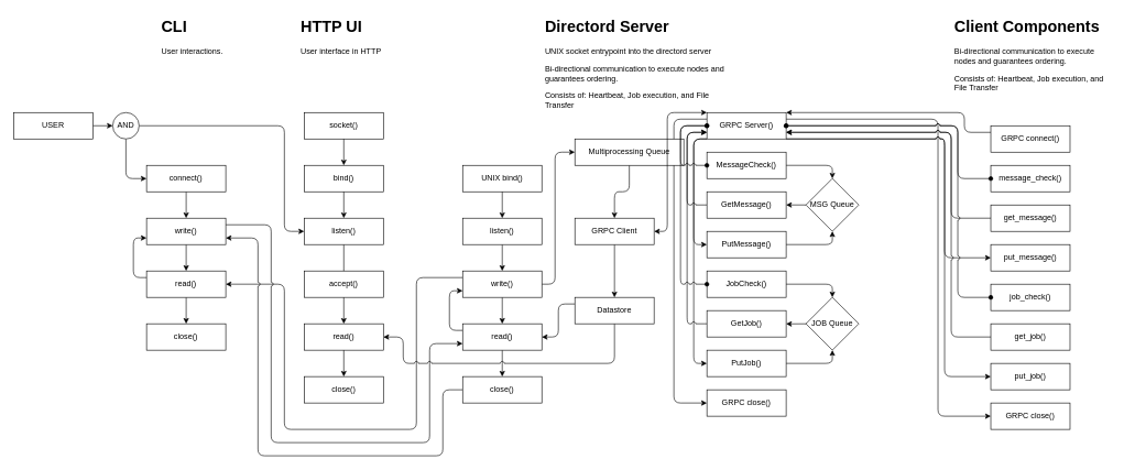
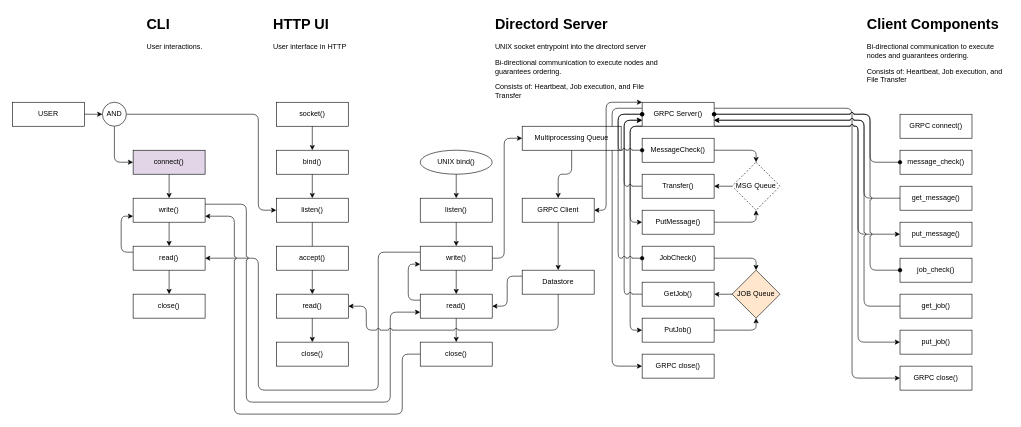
- <mxCell id="102" style="edgeStyle=orthogonalEdgeStyle;rounded=1;jumpStyle=arc;orthogonalLoop=1;jettySize=auto;html=1;exitX=0;exitY=0.25;exitDx=0;exitDy=0;entryX=1;entryY=0;entryDx=0;entryDy=0;startArrow=none;startFill=0;endArrow=classic;endFill=1;" edge="1" parent="1" source="103" target="25"><mxGeometry relative="1" as="geometry"><Array as="points"><mxPoint x="1460" y="200" /><mxPoint x="1460" y="170" /></Array></mxGeometry></mxCell>
- <mxCell id="15" value="connect()" style="rounded=0;whiteSpace=wrap;html=1;" parent="1" vertex="1"><mxGeometry x="221.25" y="250" width="120" height="40" as="geometry" /></mxCell>
+ <mxCell id="15" value="connect()" style="rounded=0;whiteSpace=wrap;html=1;fillColor=#e1d5e7;" parent="1" vertex="1"><mxGeometry x="221.25" y="250" width="120" height="40" as="geometry" /></mxCell>
- <mxCell id="66" value="UNIX bind()" style="rounded=0;whiteSpace=wrap;html=1;" parent="1" vertex="1"><mxGeometry x="700" y="250" width="120" height="40" as="geometry" /></mxCell>
+ <mxCell id="66" value="UNIX bind()" style="ellipse;whiteSpace=wrap;html=1;" parent="1" vertex="1"><mxGeometry x="700" y="250" width="120" height="40" as="geometry" /></mxCell>
- <mxCell id="27" value="GetMessage()" style="rounded=0;whiteSpace=wrap;html=1;fontStyle=0" parent="1" vertex="1"><mxGeometry x="1070" y="290" width="120" height="40" as="geometry" /></mxCell>
+ <mxCell id="27" value="Transfer()" style="rounded=0;whiteSpace=wrap;html=1;fontStyle=0" parent="1" vertex="1"><mxGeometry x="1070" y="290" width="120" height="40" as="geometry" /></mxCell>
- <mxCell id="90" value="MSG Queue" style="rhombus;whiteSpace=wrap;html=1;" vertex="1" parent="1"><mxGeometry x="1220" y="270" width="80" height="80" as="geometry" /></mxCell>
+ <mxCell id="90" value="MSG Queue" style="rhombus;whiteSpace=wrap;html=1;dashed=1;" vertex="1" parent="1"><mxGeometry x="1220" y="270" width="80" height="80" as="geometry" /></mxCell>
- <mxCell id="97" value="JOB Queue" style="rhombus;whiteSpace=wrap;html=1;" vertex="1" parent="1"><mxGeometry x="1220" y="450" width="80" height="80" as="geometry" /></mxCell>
+ <mxCell id="97" value="JOB Queue" style="rhombus;whiteSpace=wrap;html=1;fillColor=#ffe6cc;" vertex="1" parent="1"><mxGeometry x="1220" y="450" width="80" height="80" as="geometry" /></mxCell>
